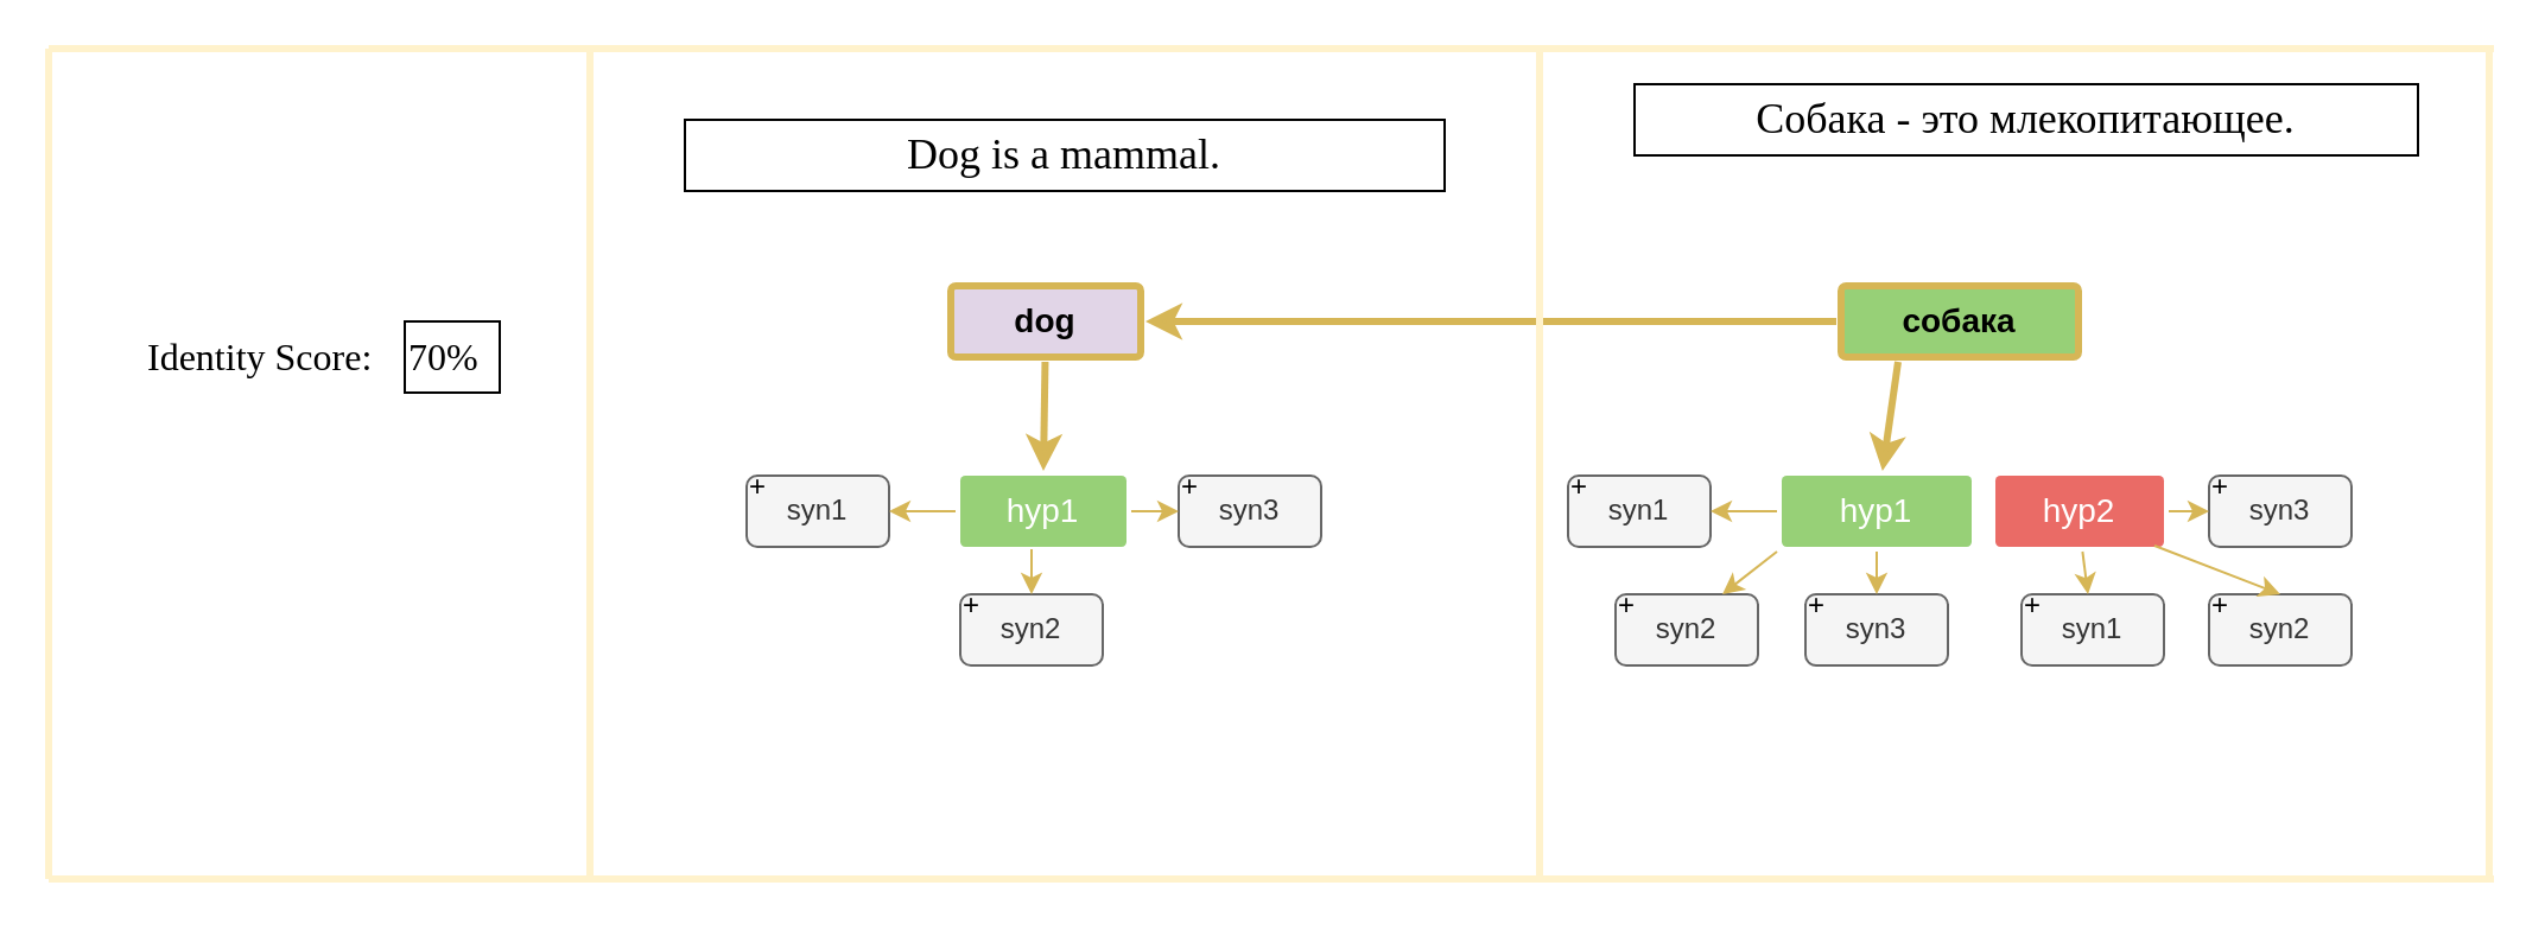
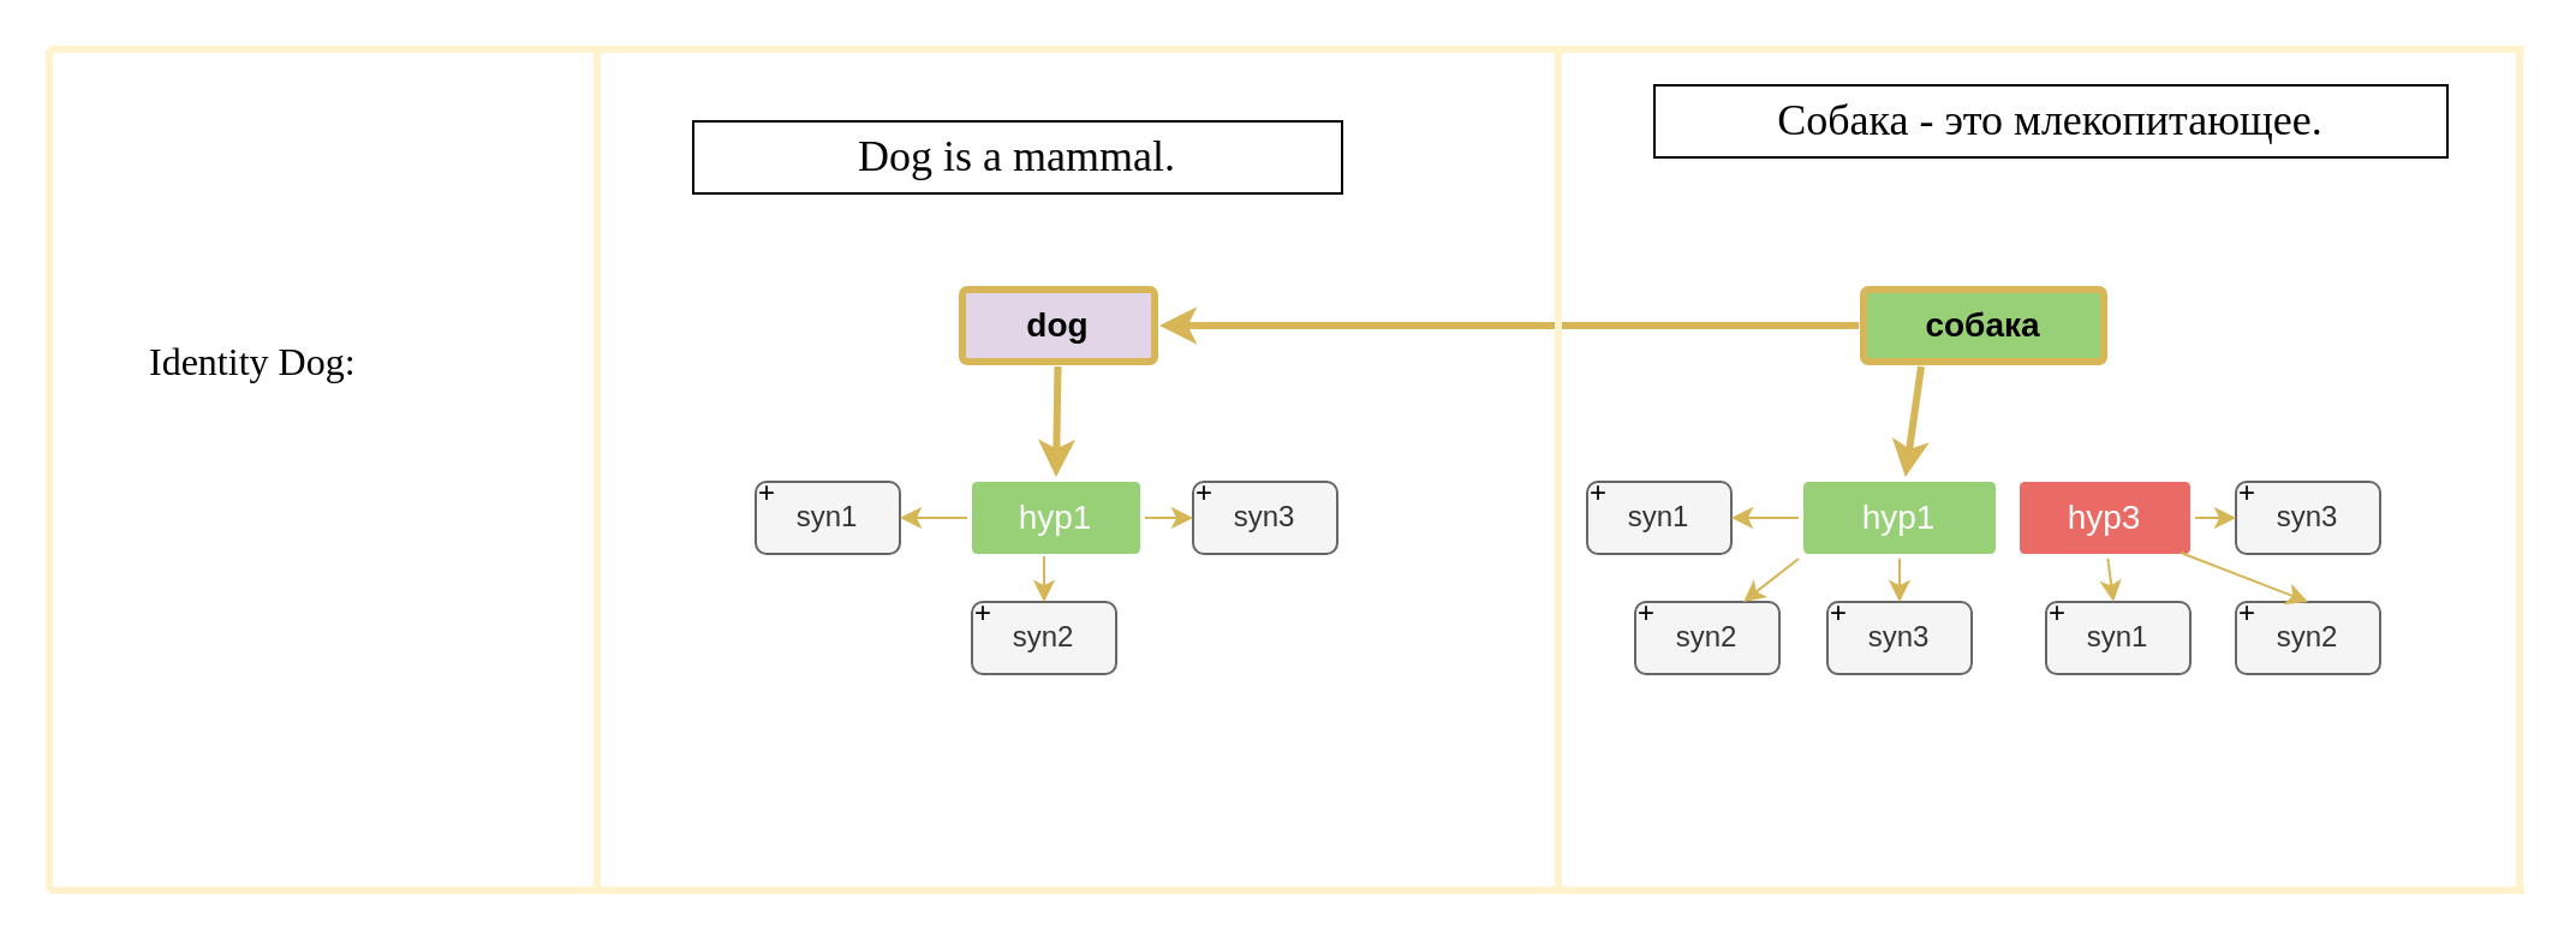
- <mxCell id="10" value="&lt;font face=&quot;Georgia&quot; style=&quot;font-size: 18px&quot;&gt;Dog is a mammal.&lt;/font&gt;" style="rounded=0;whiteSpace=wrap;html=1;fillColor=none;" parent="1" vertex="1"><mxGeometry x="288" y="50" width="320" height="30" as="geometry" /></mxCell>
+ <mxCell id="10" value="&lt;font face=&quot;Georgia&quot; style=&quot;font-size: 18px&quot;&gt;Dog is a mammal.&lt;/font&gt;" style="rounded=0;whiteSpace=wrap;html=1;fillColor=none;" parent="1" vertex="1"><mxGeometry x="288" y="50" width="270" height="30" as="geometry" /></mxCell>
- <mxCell id="17" value="Identity Score:" style="text;html=1;fillColor=none;align=left;verticalAlign=middle;whiteSpace=wrap;rounded=0;fontFamily=Georgia;fontSize=16;fontColor=#000000;labelPosition=center;verticalLabelPosition=middle;horizontal=1;" parent="1" vertex="1"><mxGeometry x="60" y="130" width="160" height="40" as="geometry" /></mxCell>
+ <mxCell id="17" value="Identity Dog:" style="text;html=1;fillColor=none;align=left;verticalAlign=middle;whiteSpace=wrap;rounded=0;fontFamily=Georgia;fontSize=16;fontColor=#000000;labelPosition=center;verticalLabelPosition=middle;horizontal=1;" parent="1" vertex="1"><mxGeometry x="60" y="130" width="160" height="40" as="geometry" /></mxCell>
- <mxCell id="18" value="70%" style="rounded=0;whiteSpace=wrap;html=1;strokeColor=#000000;fillColor=none;fontFamily=Georgia;fontSize=16;fontColor=#000000;align=left;" parent="1" vertex="1"><mxGeometry x="170" y="135" width="40" height="30" as="geometry" /></mxCell>
- <mxCell id="6" value="hyp2" style="rounded=1;whiteSpace=wrap;html=1;shadow=0;labelBackgroundColor=none;strokeColor=none;strokeWidth=3;fillColor=#EA6B66;fontFamily=Helvetica;fontSize=14;fontColor=#FFFFFF;align=center;spacing=5;fontStyle=0;arcSize=7;perimeterSpacing=2;" parent="1" vertex="1"><mxGeometry x="840" y="200" width="71" height="30" as="geometry" /></mxCell>
+ <mxCell id="6" value="hyp3" style="rounded=1;whiteSpace=wrap;html=1;shadow=0;labelBackgroundColor=none;strokeColor=none;strokeWidth=3;fillColor=#EA6B66;fontFamily=Helvetica;fontSize=14;fontColor=#FFFFFF;align=center;spacing=5;fontStyle=0;arcSize=7;perimeterSpacing=2;" parent="1" vertex="1"><mxGeometry x="840" y="200" width="71" height="30" as="geometry" /></mxCell>
